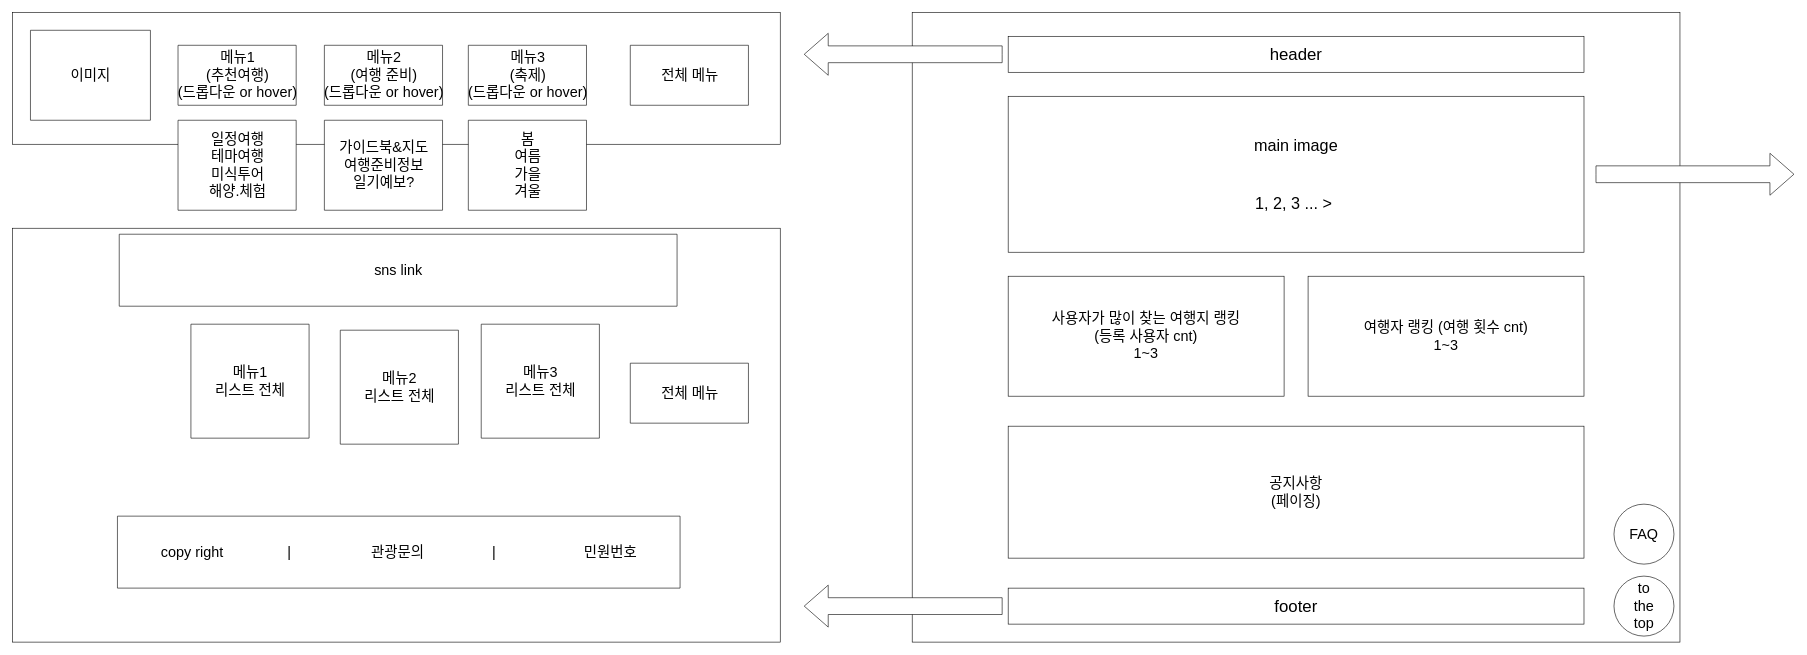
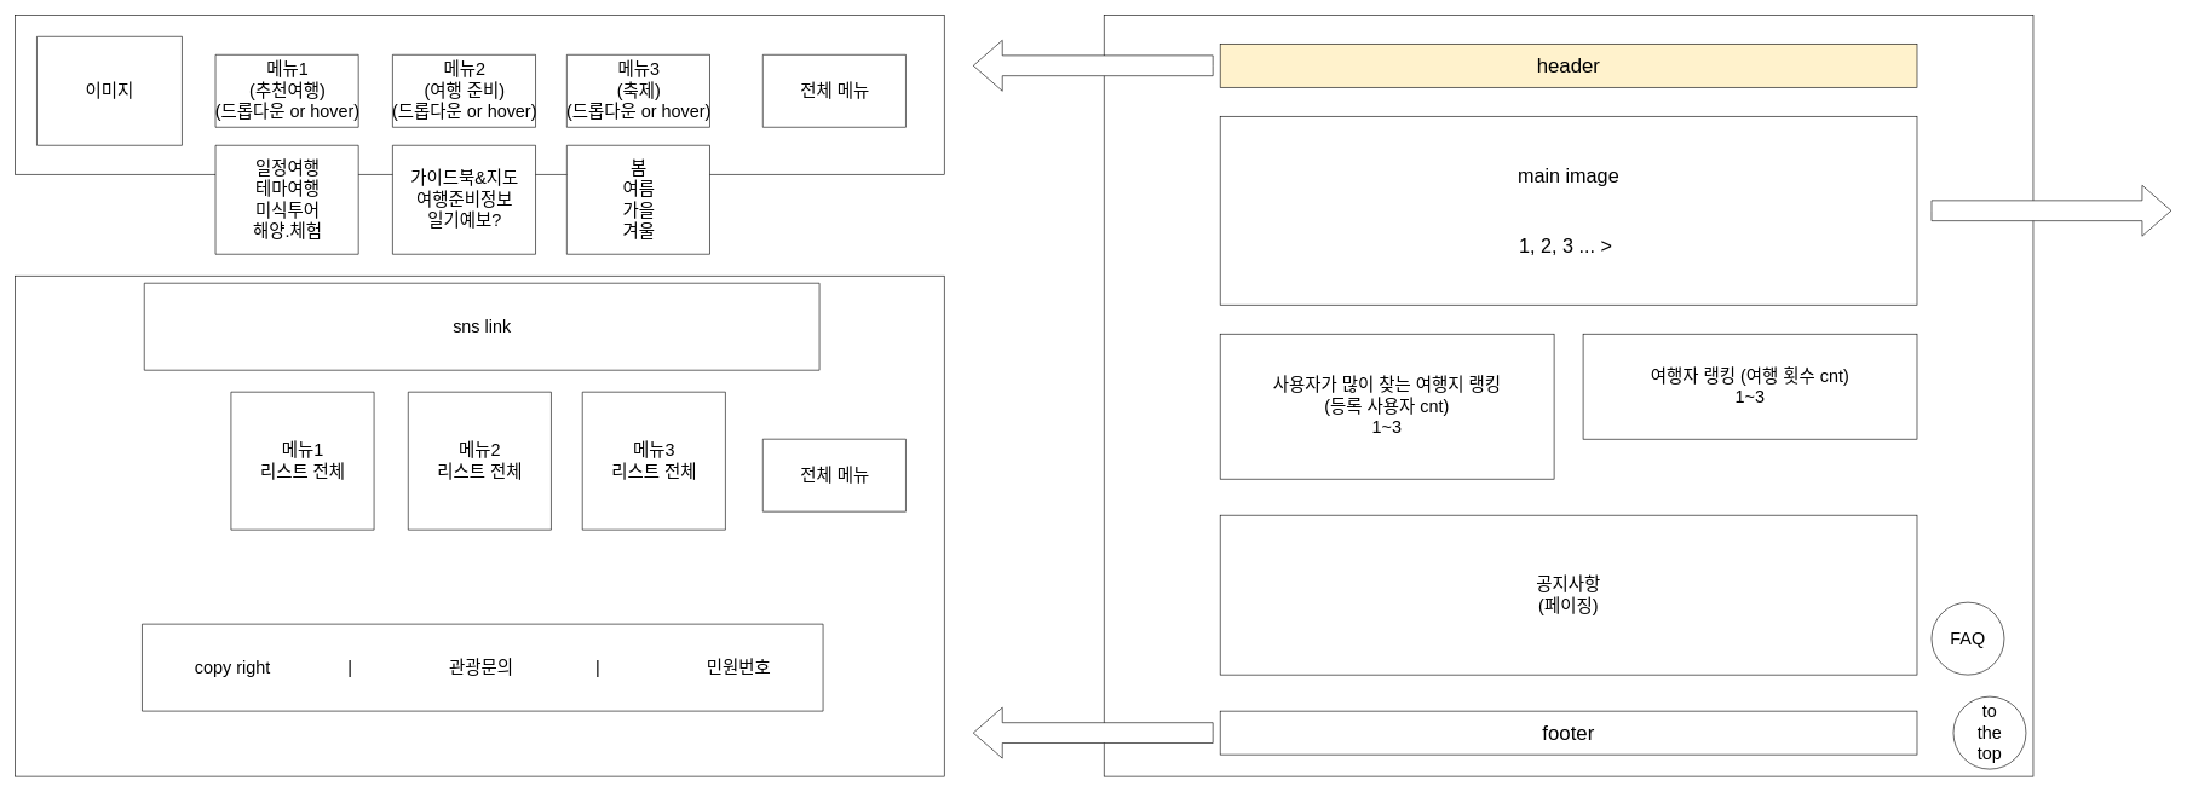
- <mxCell id="3" value="header" style="rounded=0;whiteSpace=wrap;html=1;fontSize=28;" parent="1" vertex="1"><mxGeometry x="1680" y="60" width="960" height="60" as="geometry" /></mxCell>
+ <mxCell id="3" value="header" style="rounded=0;whiteSpace=wrap;html=1;fontSize=28;fillColor=#fff2cc;" parent="1" vertex="1"><mxGeometry x="1680" y="60" width="960" height="60" as="geometry" /></mxCell>
- <mxCell id="7" value="여행자 랭킹 (여행 횟수 cnt)&lt;br&gt;1~3" style="rounded=0;whiteSpace=wrap;html=1;fontSize=24;" parent="1" vertex="1"><mxGeometry x="2180" y="460" width="460" height="200" as="geometry" /></mxCell>
+ <mxCell id="7" value="여행자 랭킹 (여행 횟수 cnt)&lt;br&gt;1~3" style="rounded=0;whiteSpace=wrap;html=1;fontSize=24;" parent="1" vertex="1"><mxGeometry x="2180" y="460" width="460" height="145" as="geometry" /></mxCell>
- <mxCell id="21" value="메뉴2&lt;br style=&quot;font-size: 24px;&quot;&gt;리스트 전체" style="verticalLabelPosition=middle;verticalAlign=middle;html=1;shape=mxgraph.basic.rect;fillColor2=none;strokeWidth=1;size=20;indent=5;fontSize=24;labelPosition=center;align=center;" parent="1" vertex="1"><mxGeometry x="566.5" y="550" width="197" height="190" as="geometry" /></mxCell>
+ <mxCell id="21" value="메뉴2&lt;br style=&quot;font-size: 24px;&quot;&gt;리스트 전체" style="verticalLabelPosition=middle;verticalAlign=middle;html=1;shape=mxgraph.basic.rect;fillColor2=none;strokeWidth=1;size=20;indent=5;fontSize=24;labelPosition=center;align=center;" parent="1" vertex="1"><mxGeometry x="561.5" y="540" width="197" height="190" as="geometry" /></mxCell>
- <mxCell id="10" value="FAQ" style="ellipse;whiteSpace=wrap;html=1;aspect=fixed;fontSize=24;" parent="1" vertex="1"><mxGeometry x="2690" y="840" width="100" height="100" as="geometry" /></mxCell>
+ <mxCell id="10" value="FAQ" style="ellipse;whiteSpace=wrap;html=1;aspect=fixed;fontSize=24;" parent="1" vertex="1"><mxGeometry x="2660" y="830" width="100" height="100" as="geometry" /></mxCell>
